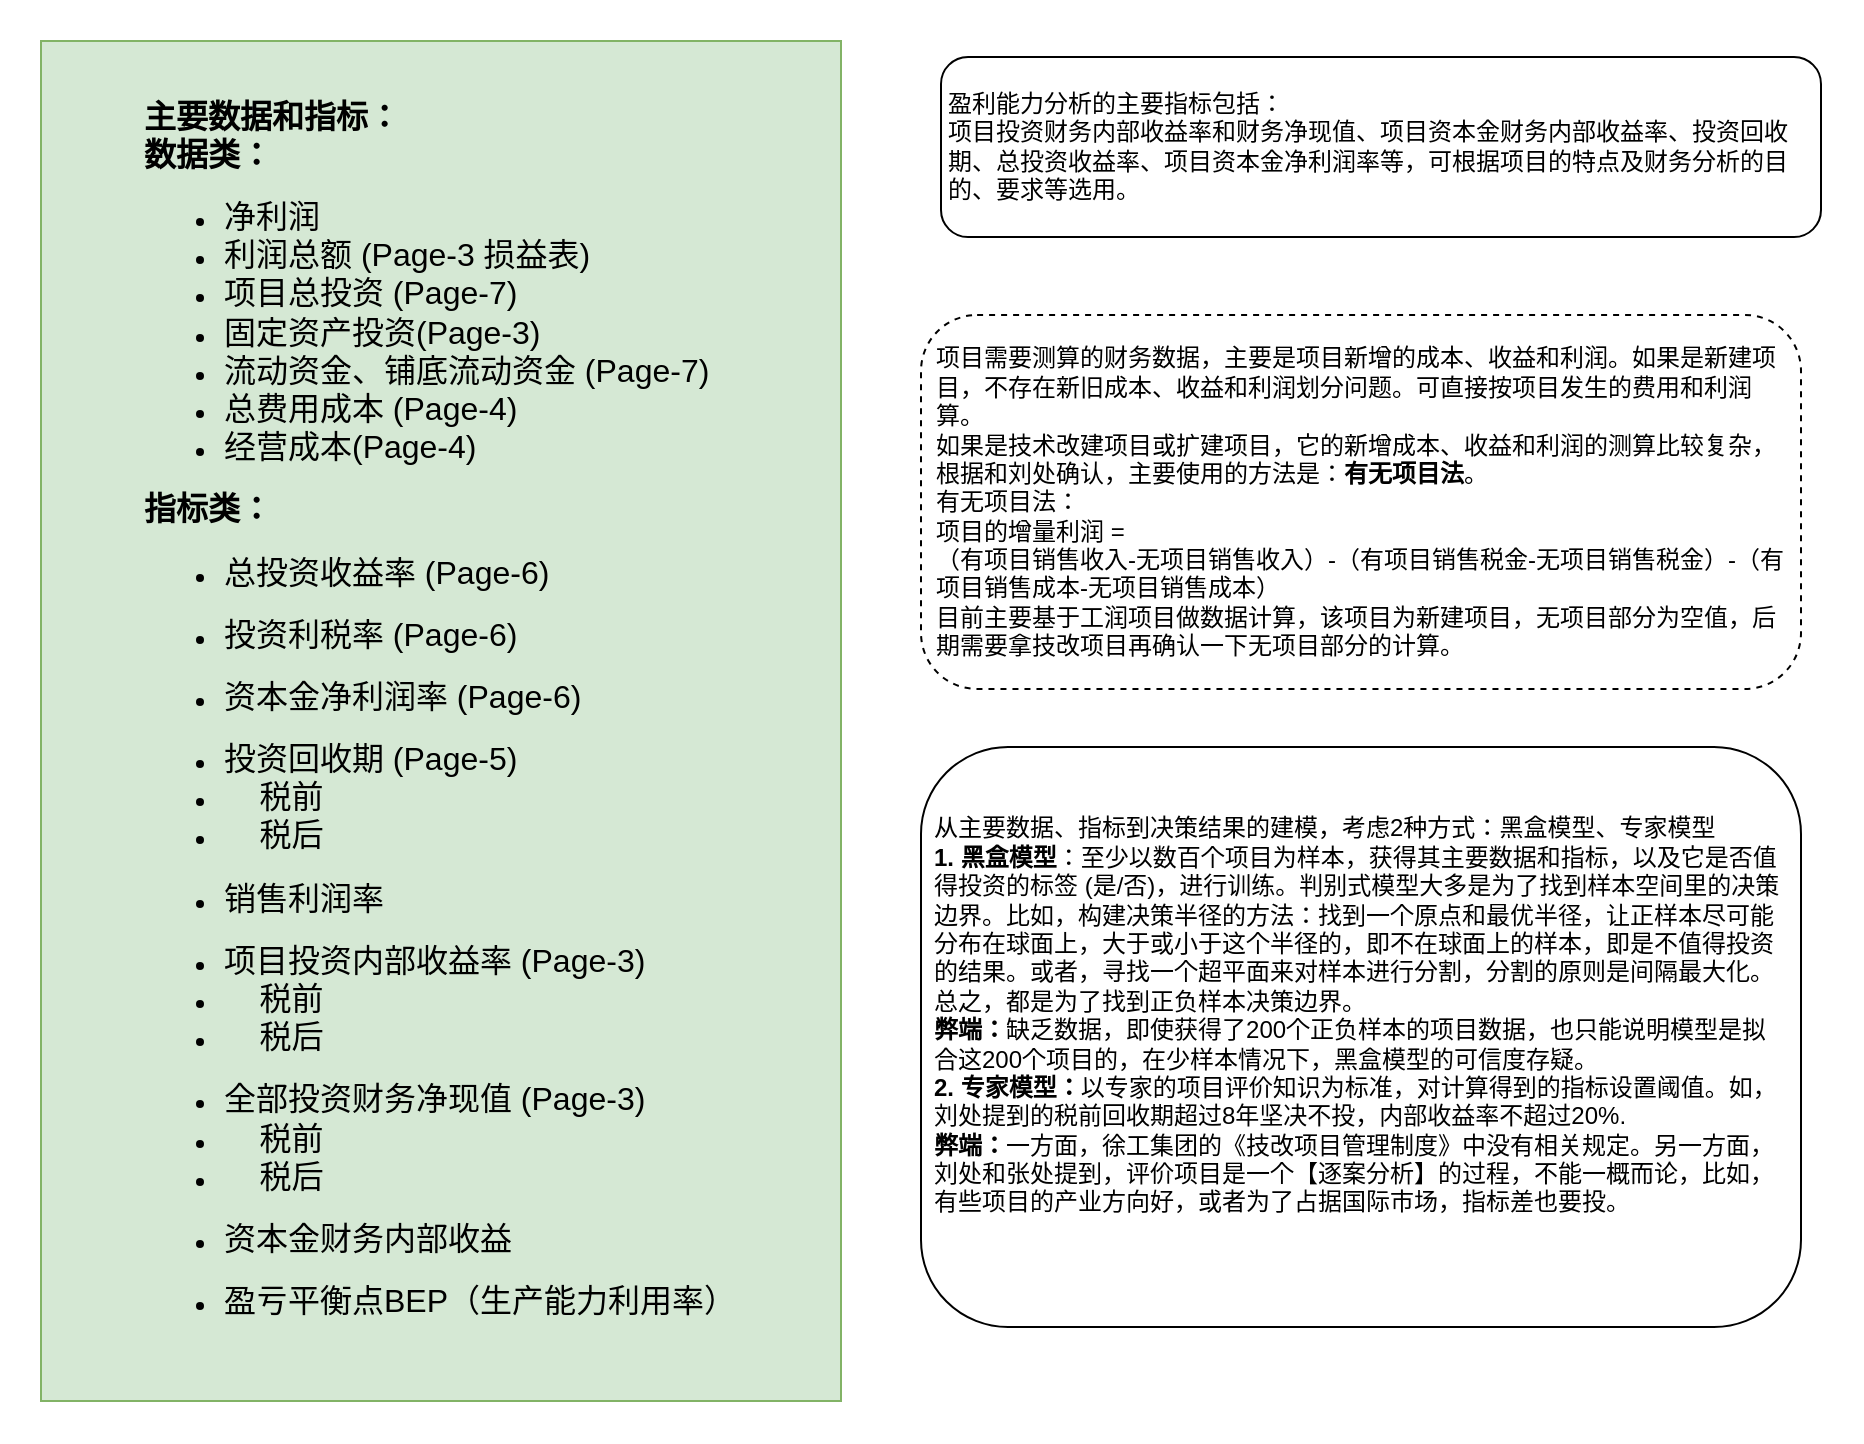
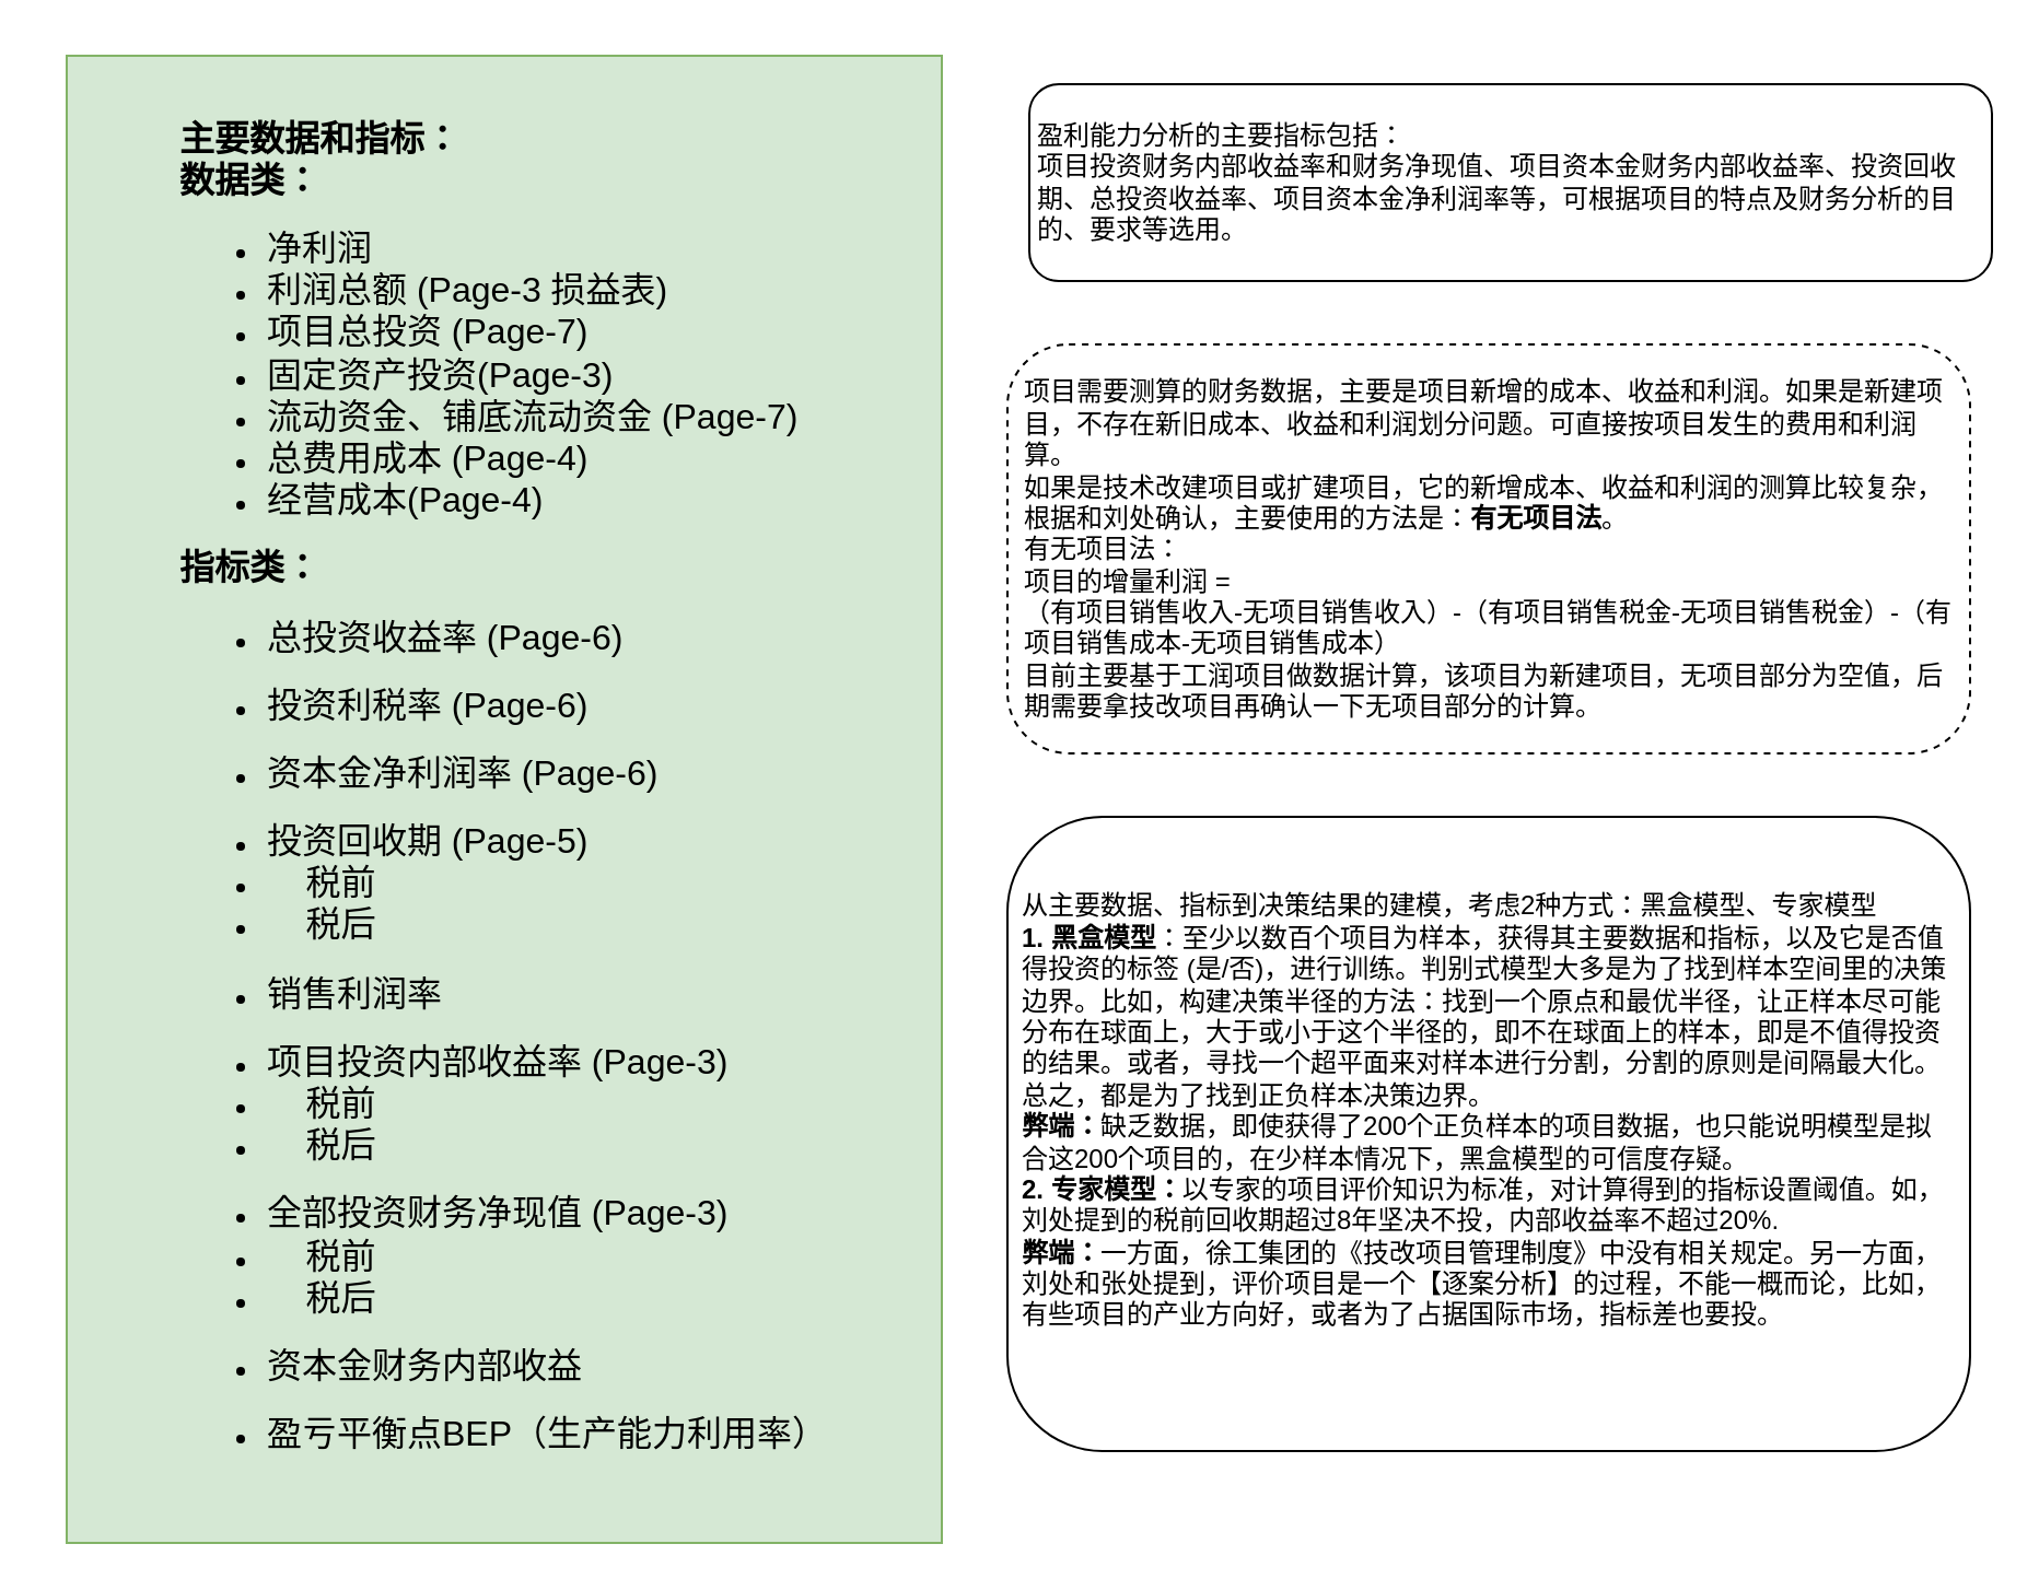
- <mxCell id="3" value="盈利能力分析的主要指标包括：&#10;项目投资财务内部收益率和财务净现值、项目资本金财务内部收益率、投资回收期、总投资收益率、项目资本金净利润率等，可根据项目的特点及财务分析的目的、要求等选用。" style="rounded=1;align=left;whiteSpace=wrap;spacingLeft=4;spacingRight=4;spacingTop=0;spacing=0;" parent="1" vertex="1"><mxGeometry x="470" y="28" width="440" height="90" as="geometry" /></mxCell>
+ <mxCell id="3" value="盈利能力分析的主要指标包括：&#10;项目投资财务内部收益率和财务净现值、项目资本金财务内部收益率、投资回收期、总投资收益率、项目资本金净利润率等，可根据项目的特点及财务分析的目的、要求等选用。" style="rounded=1;align=left;whiteSpace=wrap;spacingLeft=4;spacingRight=4;spacingTop=0;spacing=0;" parent="1" vertex="1"><mxGeometry x="470" y="38" width="440" height="90" as="geometry" /></mxCell>
- <mxCell id="2" value="&lt;div style=&quot;text-align: left; font-size: 16px;&quot;&gt;&lt;span style=&quot;background-color: initial;&quot;&gt;&lt;b style=&quot;&quot;&gt;&lt;font style=&quot;font-size: 16px;&quot;&gt;主要数据和指标：&lt;/font&gt;&lt;/b&gt;&lt;/span&gt;&lt;/div&gt;&lt;div style=&quot;text-align: left; font-size: 16px;&quot;&gt;&lt;span style=&quot;background-color: initial;&quot;&gt;&lt;b style=&quot;&quot;&gt;&lt;font style=&quot;font-size: 16px;&quot;&gt;数据类：&lt;/font&gt;&lt;/b&gt;&lt;/span&gt;&lt;/div&gt;&lt;div style=&quot;text-align: left;&quot;&gt;&lt;ul&gt;&lt;li&gt;&lt;span style=&quot;background-color: initial;&quot;&gt;&lt;font size=&quot;3&quot;&gt;净利润&lt;/font&gt;&lt;/span&gt;&lt;/li&gt;&lt;li&gt;&lt;font size=&quot;3&quot;&gt;&lt;span style=&quot;background-color: initial;&quot;&gt;利润总额&amp;nbsp;&lt;/span&gt;(Page-3 损益表)&lt;/font&gt;&lt;/li&gt;&lt;li&gt;&lt;span style=&quot;background-color: initial;&quot;&gt;&lt;font size=&quot;3&quot;&gt;项目总投资 (Page-7)&lt;/font&gt;&lt;/span&gt;&lt;/li&gt;&lt;li&gt;&lt;span style=&quot;background-color: initial;&quot;&gt;&lt;font size=&quot;3&quot;&gt;固定资产投资(Page-3)&lt;/font&gt;&lt;/span&gt;&lt;/li&gt;&lt;li&gt;&lt;span style=&quot;background-color: initial;&quot;&gt;&lt;font size=&quot;3&quot;&gt;流动资金、铺底流动资金 (Page-7)&lt;/font&gt;&lt;/span&gt;&lt;/li&gt;&lt;li&gt;&lt;span style=&quot;background-color: initial;&quot;&gt;&lt;font size=&quot;3&quot;&gt;总费用成本 (Page-4)&lt;/font&gt;&lt;/span&gt;&lt;/li&gt;&lt;li&gt;&lt;span style=&quot;background-color: initial;&quot;&gt;&lt;font size=&quot;3&quot;&gt;经营成本(Page-4)&lt;/font&gt;&lt;/span&gt;&lt;/li&gt;&lt;/ul&gt;&lt;/div&gt;&lt;div style=&quot;text-align: left;&quot;&gt;&lt;span style=&quot;background-color: initial;&quot;&gt;&lt;b&gt;&lt;font size=&quot;3&quot;&gt;指标类：&lt;/font&gt;&lt;/b&gt;&lt;/span&gt;&lt;/div&gt;&lt;div style=&quot;text-align: left;&quot;&gt;&lt;ul&gt;&lt;li&gt;&lt;span style=&quot;background-color: initial;&quot;&gt;&lt;font size=&quot;3&quot;&gt;总投资收益率 (Page-6)&lt;/font&gt;&lt;/span&gt;&lt;/li&gt;&lt;/ul&gt;&lt;ul&gt;&lt;li&gt;&lt;span style=&quot;background-color: initial;&quot;&gt;&lt;font size=&quot;3&quot;&gt;投资利税率 (Page-6)&lt;/font&gt;&lt;/span&gt;&lt;/li&gt;&lt;/ul&gt;&lt;ul&gt;&lt;li&gt;&lt;span style=&quot;background-color: initial;&quot;&gt;&lt;font size=&quot;3&quot;&gt;资本金净利润率 (Page-6)&lt;/font&gt;&lt;/span&gt;&lt;/li&gt;&lt;/ul&gt;&lt;ul&gt;&lt;li&gt;&lt;span style=&quot;background-color: initial;&quot;&gt;&lt;font size=&quot;3&quot;&gt;投资回收期 (Page-5)&lt;/font&gt;&lt;/span&gt;&lt;/li&gt;&lt;li&gt;&lt;span style=&quot;background-color: initial;&quot;&gt;&lt;font size=&quot;3&quot;&gt;&amp;nbsp; &amp;nbsp; 税前&lt;/font&gt;&lt;/span&gt;&lt;/li&gt;&lt;li&gt;&lt;span style=&quot;background-color: initial;&quot;&gt;&lt;font size=&quot;3&quot;&gt;&amp;nbsp; &amp;nbsp; 税后&lt;/font&gt;&lt;/span&gt;&lt;/li&gt;&lt;/ul&gt;&lt;ul&gt;&lt;li&gt;&lt;span style=&quot;background-color: initial;&quot;&gt;&lt;font size=&quot;3&quot;&gt;销售利润率&lt;/font&gt;&lt;/span&gt;&lt;/li&gt;&lt;/ul&gt;&lt;ul&gt;&lt;li&gt;&lt;span style=&quot;background-color: initial;&quot;&gt;&lt;font size=&quot;3&quot;&gt;项目投资内部收益率 (Page-3)&lt;/font&gt;&lt;/span&gt;&lt;/li&gt;&lt;li&gt;&lt;font size=&quot;3&quot;&gt;&amp;nbsp; &amp;nbsp; 税前&lt;/font&gt;&lt;/li&gt;&lt;li&gt;&lt;span style=&quot;border-color: var(--border-color); background-color: initial;&quot;&gt;&lt;font size=&quot;3&quot;&gt;&amp;nbsp; &amp;nbsp; 税后&lt;/font&gt;&lt;/span&gt;&lt;/li&gt;&lt;/ul&gt;&lt;ul&gt;&lt;li&gt;&lt;font size=&quot;3&quot;&gt;全部投资财务净现值&amp;nbsp;(Page-3)&lt;/font&gt;&lt;/li&gt;&lt;li&gt;&lt;font size=&quot;3&quot;&gt;&amp;nbsp; &amp;nbsp; 税前&lt;/font&gt;&lt;/li&gt;&lt;li&gt;&lt;span style=&quot;border-color: var(--border-color); background-color: initial;&quot;&gt;&lt;font size=&quot;3&quot;&gt;&amp;nbsp; &amp;nbsp; 税后&lt;/font&gt;&lt;/span&gt;&lt;/li&gt;&lt;/ul&gt;&lt;ul&gt;&lt;li&gt;&lt;font size=&quot;3&quot;&gt;资本金财务内部收益&amp;nbsp;&lt;/font&gt;&lt;/li&gt;&lt;/ul&gt;&lt;ul&gt;&lt;li&gt;&lt;font size=&quot;3&quot;&gt;盈亏平衡点BEP（生产能力利用率）&lt;/font&gt;&lt;/li&gt;&lt;/ul&gt;&lt;/div&gt;" style="rounded=0;whiteSpace=wrap;html=1;fillColor=#d5e8d4;strokeColor=#82b366;horizontal=1;spacing=2;" parent="1" vertex="1"><mxGeometry x="20" y="20" width="400" height="680" as="geometry" /></mxCell>
+ <mxCell id="2" value="&lt;div style=&quot;text-align: left; font-size: 16px;&quot;&gt;&lt;span style=&quot;background-color: initial;&quot;&gt;&lt;b style=&quot;&quot;&gt;&lt;font style=&quot;font-size: 16px;&quot;&gt;主要数据和指标：&lt;/font&gt;&lt;/b&gt;&lt;/span&gt;&lt;/div&gt;&lt;div style=&quot;text-align: left; font-size: 16px;&quot;&gt;&lt;span style=&quot;background-color: initial;&quot;&gt;&lt;b style=&quot;&quot;&gt;&lt;font style=&quot;font-size: 16px;&quot;&gt;数据类：&lt;/font&gt;&lt;/b&gt;&lt;/span&gt;&lt;/div&gt;&lt;div style=&quot;text-align: left;&quot;&gt;&lt;ul&gt;&lt;li&gt;&lt;span style=&quot;background-color: initial;&quot;&gt;&lt;font size=&quot;3&quot;&gt;净利润&lt;/font&gt;&lt;/span&gt;&lt;/li&gt;&lt;li&gt;&lt;font size=&quot;3&quot;&gt;&lt;span style=&quot;background-color: initial;&quot;&gt;利润总额&amp;nbsp;&lt;/span&gt;(Page-3 损益表)&lt;/font&gt;&lt;/li&gt;&lt;li&gt;&lt;span style=&quot;background-color: initial;&quot;&gt;&lt;font size=&quot;3&quot;&gt;项目总投资 (Page-7)&lt;/font&gt;&lt;/span&gt;&lt;/li&gt;&lt;li&gt;&lt;span style=&quot;background-color: initial;&quot;&gt;&lt;font size=&quot;3&quot;&gt;固定资产投资(Page-3)&lt;/font&gt;&lt;/span&gt;&lt;/li&gt;&lt;li&gt;&lt;span style=&quot;background-color: initial;&quot;&gt;&lt;font size=&quot;3&quot;&gt;流动资金、铺底流动资金 (Page-7)&lt;/font&gt;&lt;/span&gt;&lt;/li&gt;&lt;li&gt;&lt;span style=&quot;background-color: initial;&quot;&gt;&lt;font size=&quot;3&quot;&gt;总费用成本 (Page-4)&lt;/font&gt;&lt;/span&gt;&lt;/li&gt;&lt;li&gt;&lt;span style=&quot;background-color: initial;&quot;&gt;&lt;font size=&quot;3&quot;&gt;经营成本(Page-4)&lt;/font&gt;&lt;/span&gt;&lt;/li&gt;&lt;/ul&gt;&lt;/div&gt;&lt;div style=&quot;text-align: left;&quot;&gt;&lt;span style=&quot;background-color: initial;&quot;&gt;&lt;b&gt;&lt;font size=&quot;3&quot;&gt;指标类：&lt;/font&gt;&lt;/b&gt;&lt;/span&gt;&lt;/div&gt;&lt;div style=&quot;text-align: left;&quot;&gt;&lt;ul&gt;&lt;li&gt;&lt;span style=&quot;background-color: initial;&quot;&gt;&lt;font size=&quot;3&quot;&gt;总投资收益率 (Page-6)&lt;/font&gt;&lt;/span&gt;&lt;/li&gt;&lt;/ul&gt;&lt;ul&gt;&lt;li&gt;&lt;span style=&quot;background-color: initial;&quot;&gt;&lt;font size=&quot;3&quot;&gt;投资利税率 (Page-6)&lt;/font&gt;&lt;/span&gt;&lt;/li&gt;&lt;/ul&gt;&lt;ul&gt;&lt;li&gt;&lt;span style=&quot;background-color: initial;&quot;&gt;&lt;font size=&quot;3&quot;&gt;资本金净利润率 (Page-6)&lt;/font&gt;&lt;/span&gt;&lt;/li&gt;&lt;/ul&gt;&lt;ul&gt;&lt;li&gt;&lt;span style=&quot;background-color: initial;&quot;&gt;&lt;font size=&quot;3&quot;&gt;投资回收期 (Page-5)&lt;/font&gt;&lt;/span&gt;&lt;/li&gt;&lt;li&gt;&lt;span style=&quot;background-color: initial;&quot;&gt;&lt;font size=&quot;3&quot;&gt;&amp;nbsp; &amp;nbsp; 税前&lt;/font&gt;&lt;/span&gt;&lt;/li&gt;&lt;li&gt;&lt;span style=&quot;background-color: initial;&quot;&gt;&lt;font size=&quot;3&quot;&gt;&amp;nbsp; &amp;nbsp; 税后&lt;/font&gt;&lt;/span&gt;&lt;/li&gt;&lt;/ul&gt;&lt;ul&gt;&lt;li&gt;&lt;span style=&quot;background-color: initial;&quot;&gt;&lt;font size=&quot;3&quot;&gt;销售利润率&lt;/font&gt;&lt;/span&gt;&lt;/li&gt;&lt;/ul&gt;&lt;ul&gt;&lt;li&gt;&lt;span style=&quot;background-color: initial;&quot;&gt;&lt;font size=&quot;3&quot;&gt;项目投资内部收益率 (Page-3)&lt;/font&gt;&lt;/span&gt;&lt;/li&gt;&lt;li&gt;&lt;font size=&quot;3&quot;&gt;&amp;nbsp; &amp;nbsp; 税前&lt;/font&gt;&lt;/li&gt;&lt;li&gt;&lt;span style=&quot;border-color: var(--border-color); background-color: initial;&quot;&gt;&lt;font size=&quot;3&quot;&gt;&amp;nbsp; &amp;nbsp; 税后&lt;/font&gt;&lt;/span&gt;&lt;/li&gt;&lt;/ul&gt;&lt;ul&gt;&lt;li&gt;&lt;font size=&quot;3&quot;&gt;全部投资财务净现值&amp;nbsp;(Page-3)&lt;/font&gt;&lt;/li&gt;&lt;li&gt;&lt;font size=&quot;3&quot;&gt;&amp;nbsp; &amp;nbsp; 税前&lt;/font&gt;&lt;/li&gt;&lt;li&gt;&lt;span style=&quot;border-color: var(--border-color); background-color: initial;&quot;&gt;&lt;font size=&quot;3&quot;&gt;&amp;nbsp; &amp;nbsp; 税后&lt;/font&gt;&lt;/span&gt;&lt;/li&gt;&lt;/ul&gt;&lt;ul&gt;&lt;li&gt;&lt;font size=&quot;3&quot;&gt;资本金财务内部收益&amp;nbsp;&lt;/font&gt;&lt;/li&gt;&lt;/ul&gt;&lt;ul&gt;&lt;li&gt;&lt;font size=&quot;3&quot;&gt;盈亏平衡点BEP（生产能力利用率）&lt;/font&gt;&lt;/li&gt;&lt;/ul&gt;&lt;/div&gt;" style="rounded=0;whiteSpace=wrap;html=1;fillColor=#d5e8d4;strokeColor=#82b366;horizontal=1;spacing=2;" parent="1" vertex="1"><mxGeometry x="30" y="25" width="400" height="680" as="geometry" /></mxCell>
